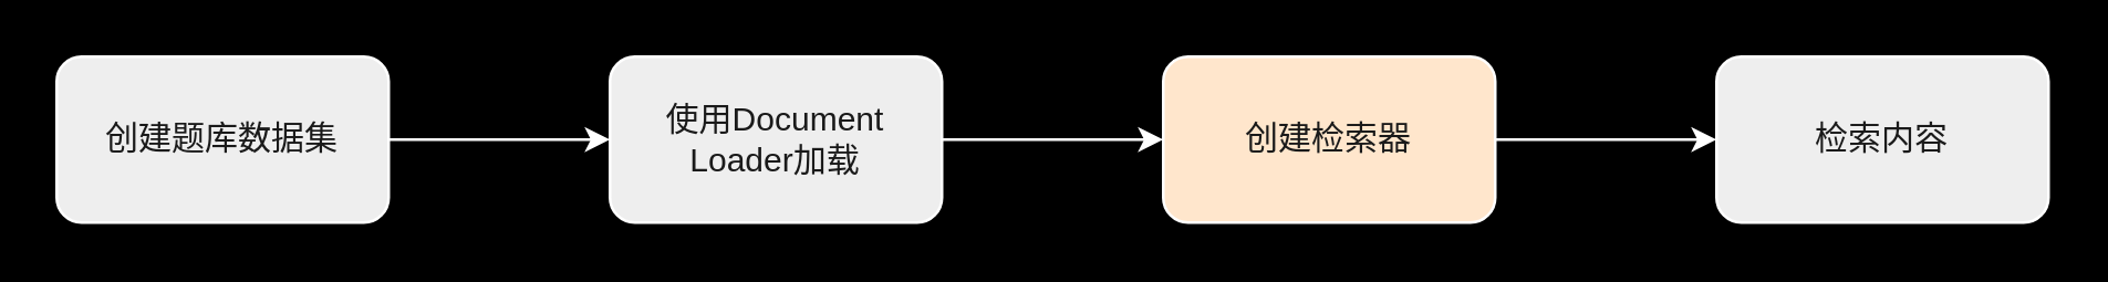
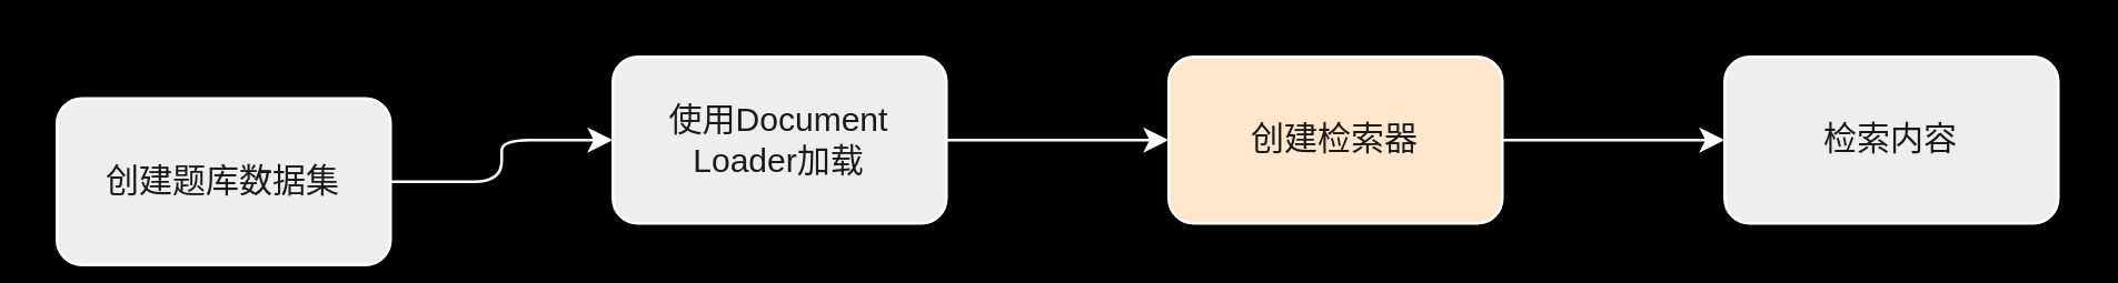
- <mxCell id="3" value="创建题库数据集" style="rounded=1;whiteSpace=wrap;html=1;labelBackgroundColor=none;fillColor=#EEEEEE;strokeColor=#FFFFFF;fontColor=#1A1A1A;" vertex="1" parent="1"><mxGeometry x="20" y="20" width="120" height="60" as="geometry" /></mxCell>
+ <mxCell id="3" value="创建题库数据集" style="rounded=1;whiteSpace=wrap;html=1;labelBackgroundColor=none;fillColor=#EEEEEE;strokeColor=#FFFFFF;fontColor=#1A1A1A;" vertex="1" parent="1"><mxGeometry x="20" y="35" width="120" height="60" as="geometry" /></mxCell>
